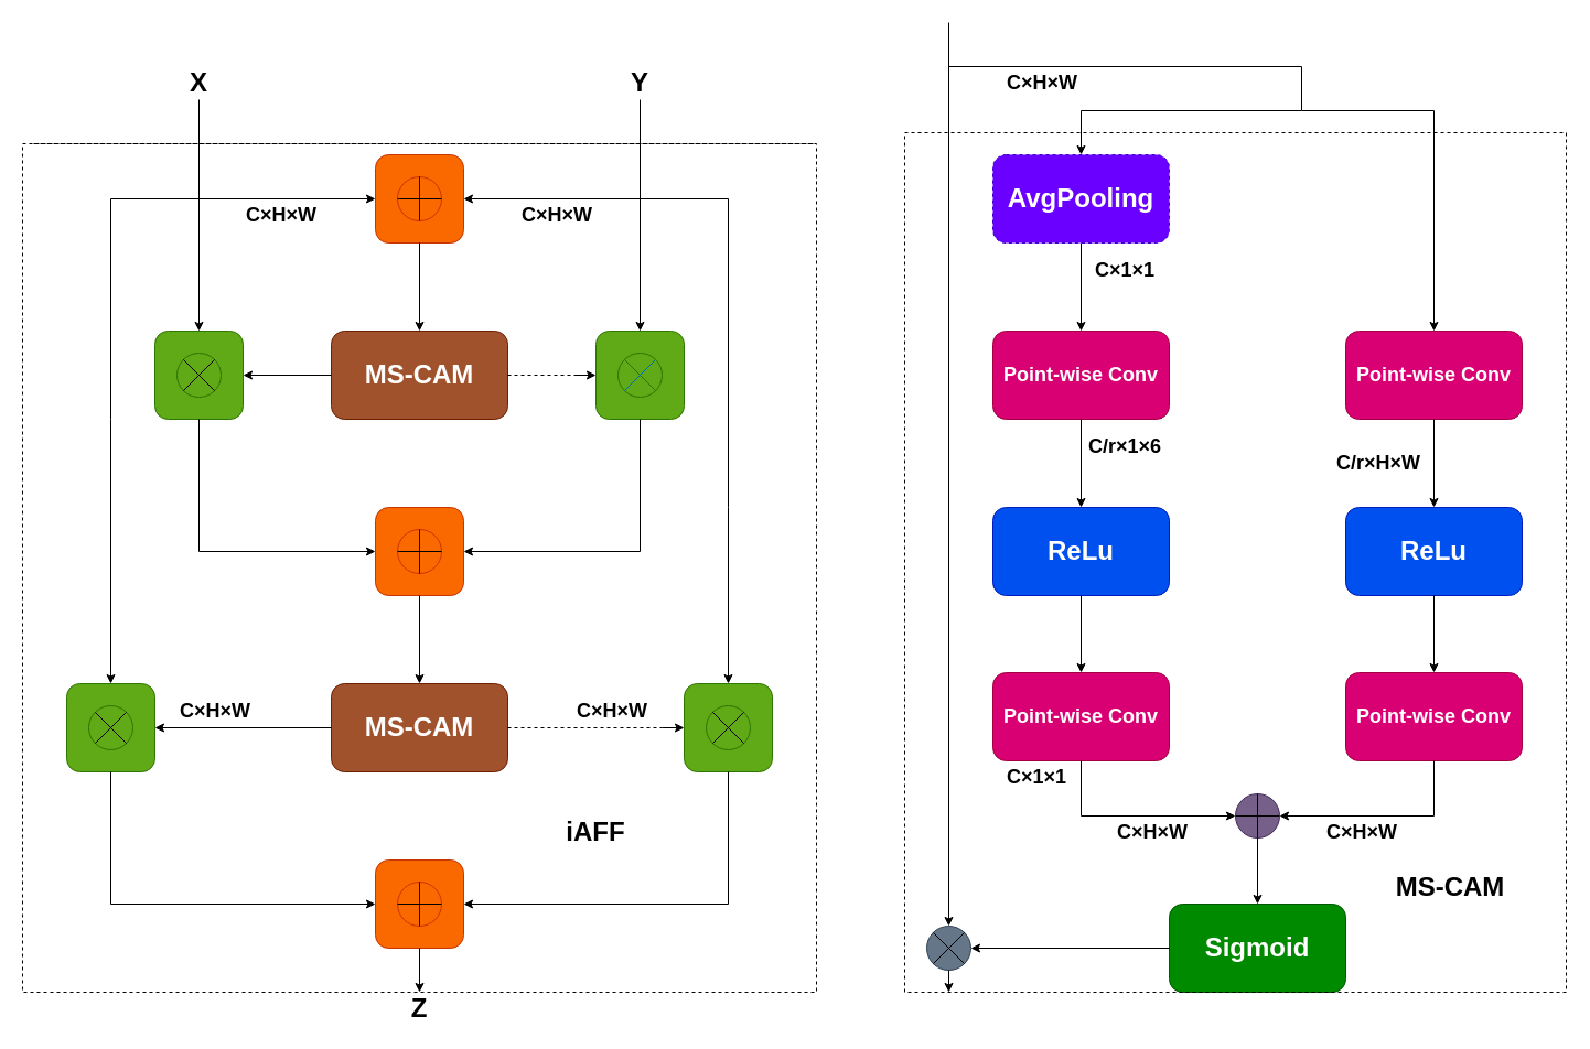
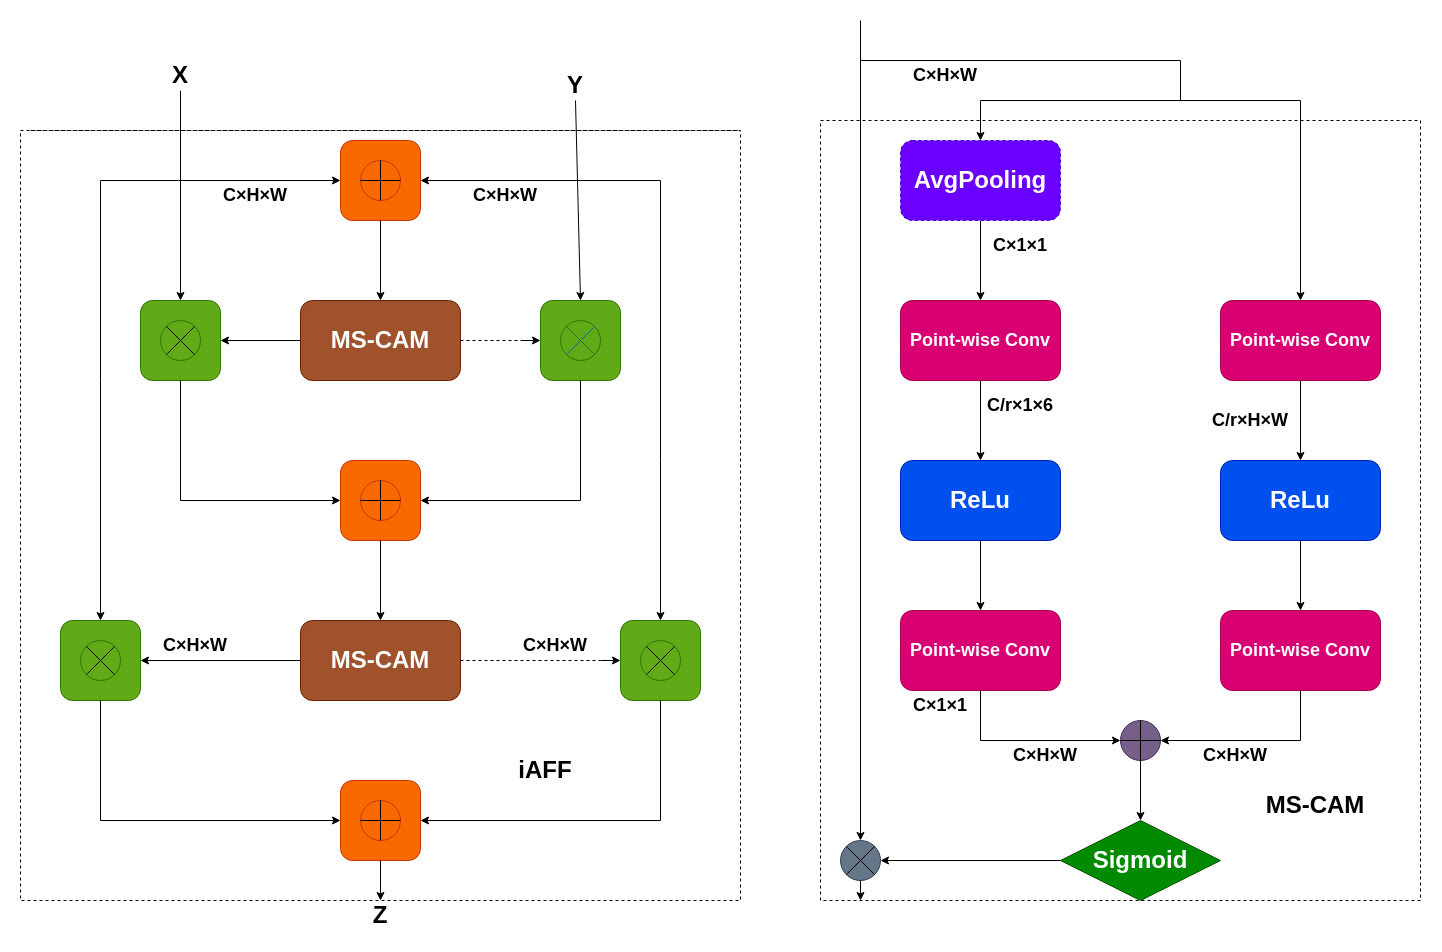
- <mxCell id="60" value="&lt;h1&gt;Y&lt;/h1&gt;" style="text;html=1;align=center;verticalAlign=middle;whiteSpace=wrap;rounded=0;" vertex="1" parent="1"><mxGeometry x="550" y="60" width="60" height="30" as="geometry" /></mxCell>
+ <mxCell id="60" value="&lt;h1&gt;Y&lt;/h1&gt;" style="text;html=1;align=center;verticalAlign=middle;whiteSpace=wrap;rounded=0;" vertex="1" parent="1"><mxGeometry x="545" y="70" width="60" height="30" as="geometry" /></mxCell>
- <mxCell id="91" value="&lt;h1&gt;iAFF&lt;/h1&gt;" style="text;html=1;align=center;verticalAlign=middle;whiteSpace=wrap;rounded=0;" vertex="1" parent="1"><mxGeometry x="510" y="740" width="60" height="30" as="geometry" /></mxCell>
+ <mxCell id="91" value="&lt;h1&gt;iAFF&lt;/h1&gt;" style="text;html=1;align=center;verticalAlign=middle;whiteSpace=wrap;rounded=0;" vertex="1" parent="1"><mxGeometry x="515" y="755" width="60" height="30" as="geometry" /></mxCell>
- <mxCell id="68" value="&lt;h1&gt;Sigmoid&lt;/h1&gt;" style="rounded=1;whiteSpace=wrap;html=1;fillColor=#008a00;fontColor=#ffffff;strokeColor=#005700;" vertex="1" parent="1"><mxGeometry x="1060" y="820" width="160" height="80" as="geometry" /></mxCell>
+ <mxCell id="68" value="&lt;h1&gt;Sigmoid&lt;/h1&gt;" style="rhombus;whiteSpace=wrap;html=1;fillColor=#008a00;fontColor=#ffffff;strokeColor=#005700;" vertex="1" parent="1"><mxGeometry x="1060" y="820" width="160" height="80" as="geometry" /></mxCell>
